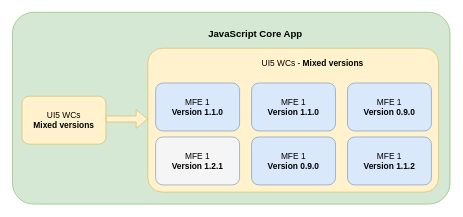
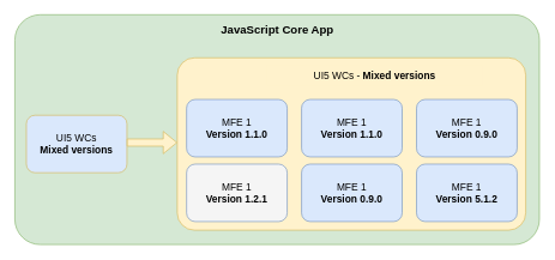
- <mxCell id="4" value="&lt;font style=&quot;font-size: 16px&quot;&gt;&lt;b&gt;JavaScript Core App&lt;br&gt;&lt;/b&gt;&lt;/font&gt;" style="text;html=1;align=center;verticalAlign=middle;resizable=0;points=[];autosize=1;strokeColor=none;fillColor=none;" parent="1" vertex="1"><mxGeometry x="340" y="45" width="170" height="20" as="geometry" /></mxCell>
+ <mxCell id="4" value="&lt;font style=&quot;font-size: 16px&quot;&gt;&lt;b&gt;JavaScript Core App&lt;br&gt;&lt;/b&gt;&lt;/font&gt;" style="text;html=1;align=center;verticalAlign=middle;resizable=0;points=[];autosize=1;strokeColor=none;fillColor=none;" parent="1" vertex="1"><mxGeometry x="300" y="30" width="170" height="20" as="geometry" /></mxCell>
- <mxCell id="6" value="&lt;span style=&quot;font-size: 14px&quot;&gt;UI5 WCs&lt;br&gt;&lt;b&gt;Mixed versions&lt;/b&gt;&lt;br&gt;&lt;/span&gt;" style="rounded=1;whiteSpace=wrap;html=1;fillColor=#fff2cc;strokeColor=#d6b656;" parent="5" vertex="1"><mxGeometry width="140" height="80" as="geometry" /></mxCell>
+ <mxCell id="6" value="&lt;span style=&quot;font-size: 14px&quot;&gt;UI5 WCs&lt;br&gt;&lt;b&gt;Mixed versions&lt;/b&gt;&lt;br&gt;&lt;/span&gt;" style="rounded=1;whiteSpace=wrap;html=1;fillColor=#dae8fc;strokeColor=#d6b656;" parent="5" vertex="1"><mxGeometry width="140" height="80" as="geometry" /></mxCell>
- <mxCell id="25" value="&lt;span style=&quot;font-size: 14px&quot;&gt;MFE 1&lt;br&gt;&lt;b&gt;Version 1.1.2&lt;/b&gt;&lt;br&gt;&lt;/span&gt;" style="rounded=1;whiteSpace=wrap;html=1;fillColor=#dae8fc;strokeColor=#6c8ebf;" vertex="1" parent="24"><mxGeometry width="140" height="80" as="geometry" /></mxCell>
+ <mxCell id="25" value="&lt;span style=&quot;font-size: 14px&quot;&gt;MFE 1&lt;br&gt;&lt;b&gt;Version 5.1.2&lt;/b&gt;&lt;br&gt;&lt;/span&gt;" style="rounded=1;whiteSpace=wrap;html=1;fillColor=#dae8fc;strokeColor=#6c8ebf;" vertex="1" parent="24"><mxGeometry width="140" height="80" as="geometry" /></mxCell>
